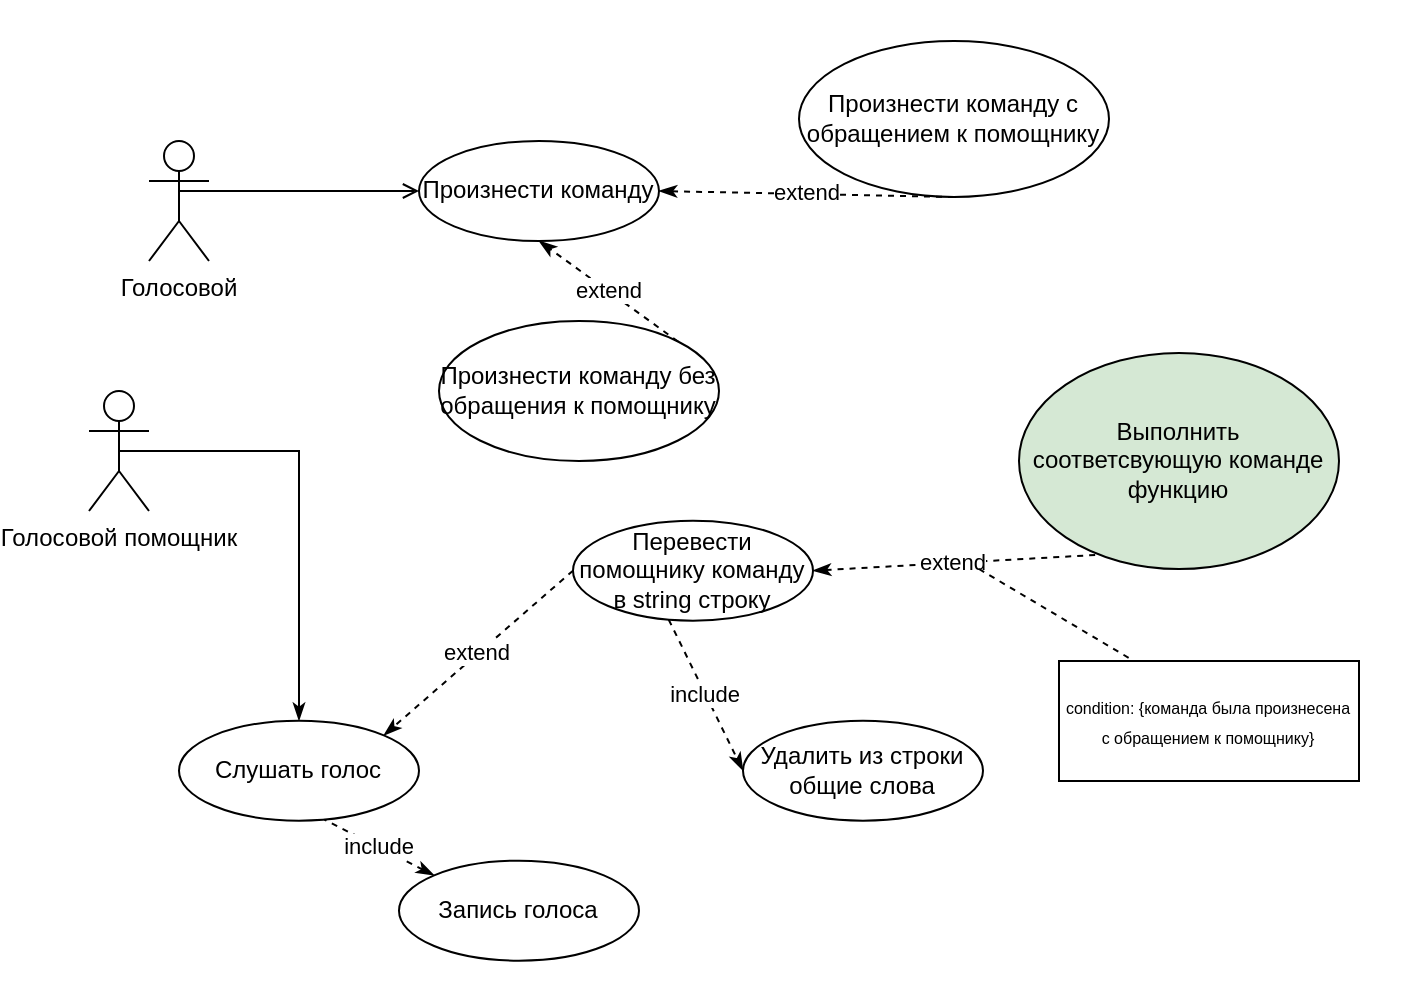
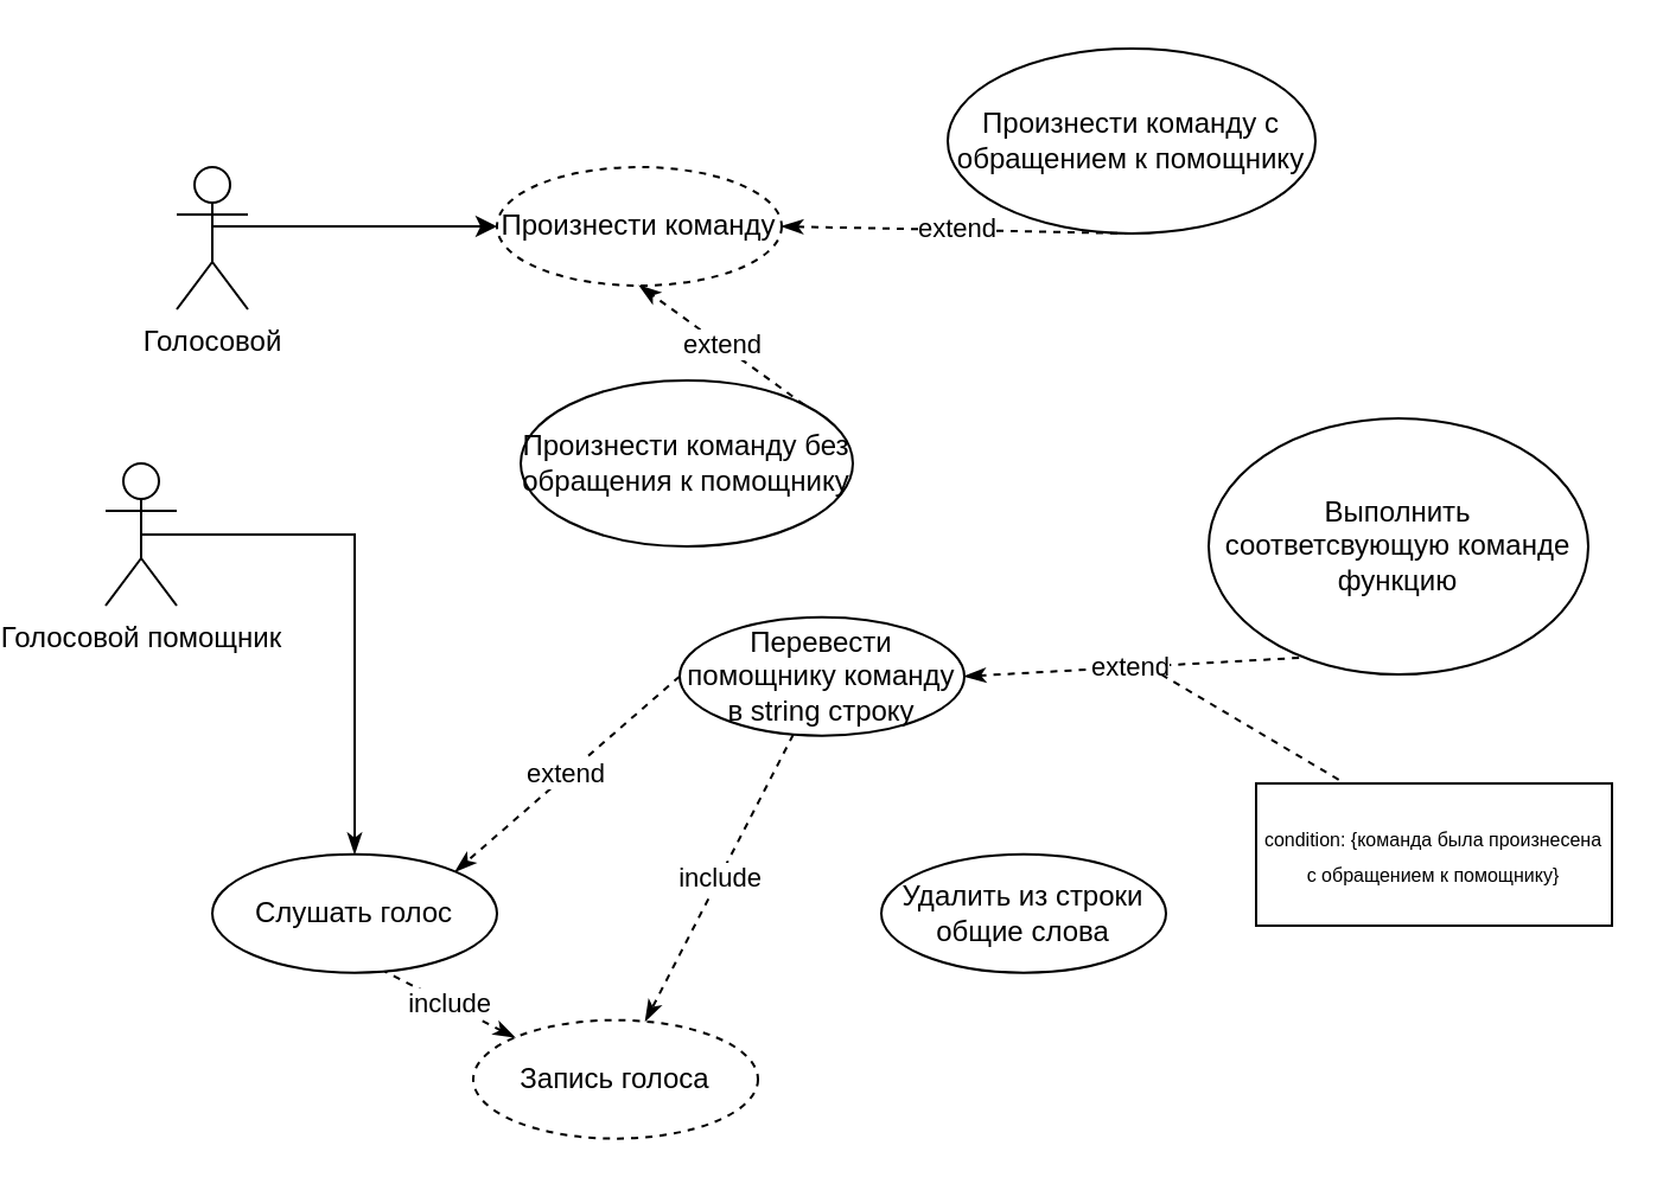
- <mxCell id="2" style="edgeStyle=orthogonalEdgeStyle;rounded=0;orthogonalLoop=1;jettySize=auto;html=1;exitX=0.5;exitY=0.5;exitDx=0;exitDy=0;exitPerimeter=0;entryX=0;entryY=0.5;entryDx=0;entryDy=0;endArrow=open;" parent="1" source="3" target="4" edge="1"><mxGeometry relative="1" as="geometry"><Array as="points"><mxPoint x="65" y="95" /></Array></mxGeometry></mxCell>
+ <mxCell id="2" style="edgeStyle=orthogonalEdgeStyle;rounded=0;orthogonalLoop=1;jettySize=auto;html=1;exitX=0.5;exitY=0.5;exitDx=0;exitDy=0;exitPerimeter=0;entryX=0;entryY=0.5;entryDx=0;entryDy=0;" parent="1" source="3" target="4" edge="1"><mxGeometry relative="1" as="geometry"><Array as="points"><mxPoint x="65" y="95" /></Array></mxGeometry></mxCell>
- <mxCell id="4" value="Произнести команду" style="ellipse;whiteSpace=wrap;html=1;" parent="1" vertex="1"><mxGeometry x="185" y="70" width="120" height="50" as="geometry" /></mxCell>
+ <mxCell id="4" value="Произнести команду" style="ellipse;whiteSpace=wrap;html=1;dashed=1;" parent="1" vertex="1"><mxGeometry x="185" y="70" width="120" height="50" as="geometry" /></mxCell>
- <mxCell id="9" value="Выполнить соответсвующую команде функцию" style="ellipse;whiteSpace=wrap;html=1;fillColor=#d5e8d4;" parent="1" vertex="1"><mxGeometry x="485" y="176" width="160" height="108" as="geometry" /></mxCell>
+ <mxCell id="9" value="Выполнить соответсвующую команде функцию" style="ellipse;whiteSpace=wrap;html=1;" parent="1" vertex="1"><mxGeometry x="485" y="176" width="160" height="108" as="geometry" /></mxCell>
- <mxCell id="14" value="include" style="endArrow=classicThin;dashed=1;html=1;endFill=1;entryX=0;entryY=0.5;entryDx=0;entryDy=0;exitX=0.399;exitY=0.991;exitDx=0;exitDy=0;exitPerimeter=0;" parent="1" source="7" target="8" edge="1"><mxGeometry width="50" height="50" relative="1" as="geometry"><mxPoint x="297" y="310" as="sourcePoint" /><mxPoint x="207" y="260" as="targetPoint" /></mxGeometry></mxCell>
+ <mxCell id="14" value="include" style="endArrow=classicThin;dashed=1;html=1;endFill=1;exitX=0.399;exitY=0.991;exitDx=0;exitDy=0;exitPerimeter=0;" parent="1" source="7" target="19" edge="1"><mxGeometry width="50" height="50" relative="1" as="geometry"><mxPoint x="297" y="310" as="sourcePoint" /><mxPoint x="207" y="260" as="targetPoint" /></mxGeometry></mxCell>
- <mxCell id="19" value="Запись голоса" style="ellipse;whiteSpace=wrap;html=1;" parent="1" vertex="1"><mxGeometry x="175" y="429.833" width="120" height="50" as="geometry" /></mxCell>
+ <mxCell id="19" value="Запись голоса" style="ellipse;whiteSpace=wrap;html=1;dashed=1;" parent="1" vertex="1"><mxGeometry x="175" y="429.833" width="120" height="50" as="geometry" /></mxCell>
